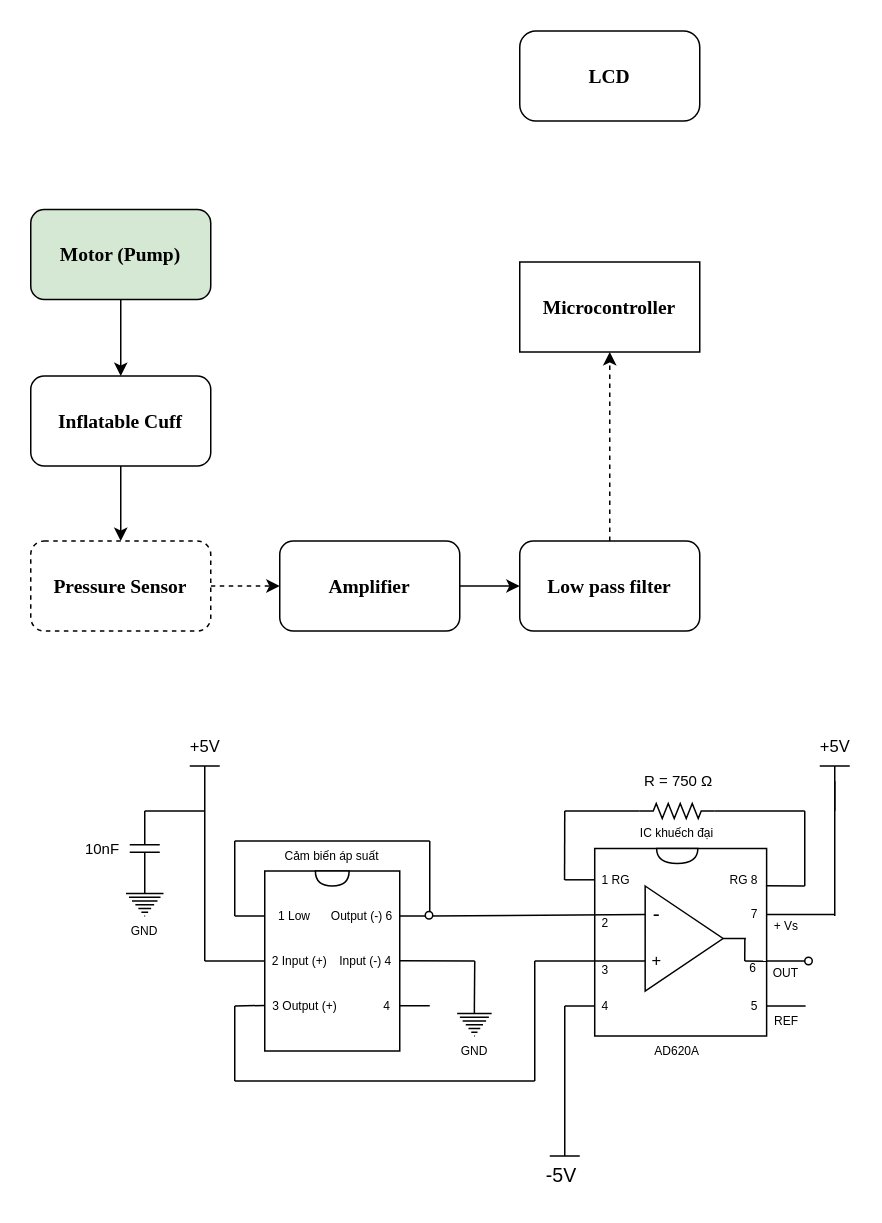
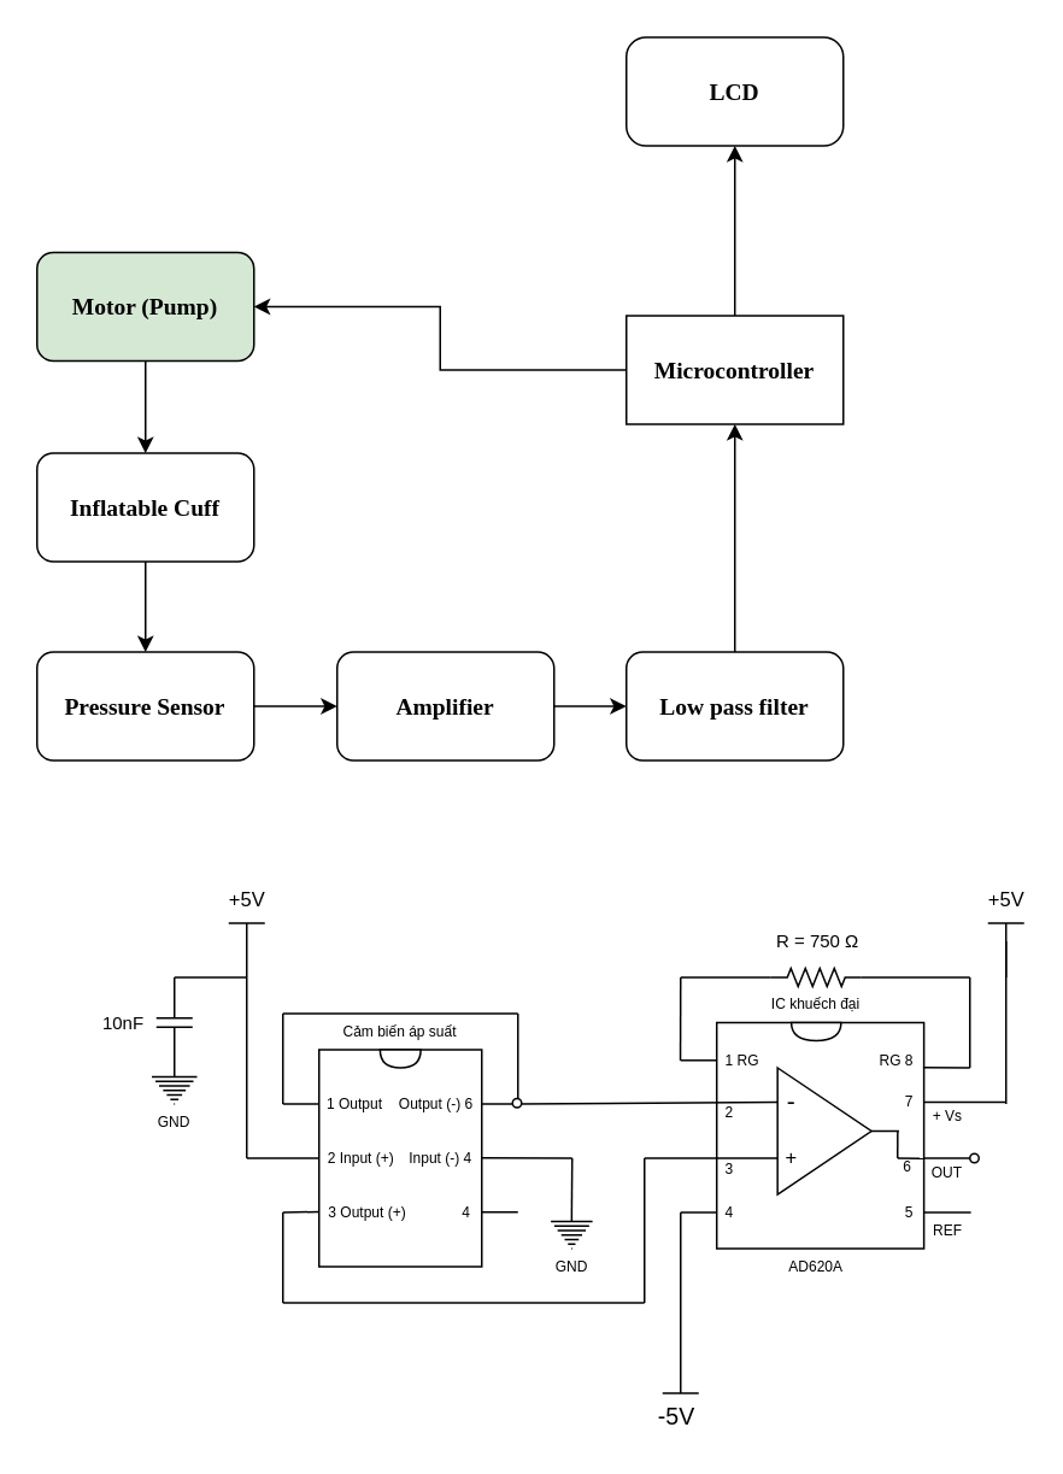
+ <mxCell id="13" value="" style="edgeStyle=orthogonalEdgeStyle;rounded=0;orthogonalLoop=1;jettySize=auto;html=1;fontFamily=Times New Roman;fontSize=13;" edge="1" parent="1" source="15" target="16"><mxGeometry relative="1" as="geometry" /></mxCell>
+ <mxCell id="14" style="edgeStyle=orthogonalEdgeStyle;rounded=0;orthogonalLoop=1;jettySize=auto;html=1;entryX=1;entryY=0.5;entryDx=0;entryDy=0;fontFamily=Times New Roman;fontSize=13;" edge="1" parent="1" source="15" target="4"><mxGeometry relative="1" as="geometry" /></mxCell>
- <mxCell id="11" style="edgeStyle=orthogonalEdgeStyle;rounded=0;orthogonalLoop=1;jettySize=auto;html=1;entryX=0.5;entryY=1;entryDx=0;entryDy=0;fontFamily=Times New Roman;fontSize=13;dashed=1;" edge="1" parent="1" source="12" target="15"><mxGeometry relative="1" as="geometry"><mxPoint x="406" y="210" as="targetPoint" /></mxGeometry></mxCell>
+ <mxCell id="11" style="edgeStyle=orthogonalEdgeStyle;rounded=0;orthogonalLoop=1;jettySize=auto;html=1;entryX=0.5;entryY=1;entryDx=0;entryDy=0;fontFamily=Times New Roman;fontSize=13;" edge="1" parent="1" source="12" target="15"><mxGeometry relative="1" as="geometry"><mxPoint x="406" y="210" as="targetPoint" /></mxGeometry></mxCell>
- <mxCell id="8" value="&lt;p align=&quot;center&quot; class=&quot;MsoNormal&quot; style=&quot;font-size: 13px;&quot;&gt;&lt;b style=&quot;font-size: 13px;&quot;&gt;&lt;span lang=&quot;EN-US&quot; style=&quot;font-size: 13px;&quot;&gt;Pressure Sensor&lt;/span&gt;&lt;/b&gt;&lt;/p&gt;" style="rounded=1;whiteSpace=wrap;html=1;fontFamily=Times New Roman;fontSize=13;dashed=1;" vertex="1" parent="1"><mxGeometry x="20" y="360" width="120" height="60" as="geometry" /></mxCell>
+ <mxCell id="8" value="&lt;p align=&quot;center&quot; class=&quot;MsoNormal&quot; style=&quot;font-size: 13px;&quot;&gt;&lt;b style=&quot;font-size: 13px;&quot;&gt;&lt;span lang=&quot;EN-US&quot; style=&quot;font-size: 13px;&quot;&gt;Pressure Sensor&lt;/span&gt;&lt;/b&gt;&lt;/p&gt;" style="rounded=1;whiteSpace=wrap;html=1;fontFamily=Times New Roman;fontSize=13;" vertex="1" parent="1"><mxGeometry x="20" y="360" width="120" height="60" as="geometry" /></mxCell>
- <mxCell id="7" value="" style="edgeStyle=orthogonalEdgeStyle;rounded=0;orthogonalLoop=1;jettySize=auto;html=1;fontFamily=Times New Roman;fontSize=13;dashed=1;" edge="1" parent="1" source="8" target="10"><mxGeometry relative="1" as="geometry" /></mxCell>
+ <mxCell id="7" value="" style="edgeStyle=orthogonalEdgeStyle;rounded=0;orthogonalLoop=1;jettySize=auto;html=1;fontFamily=Times New Roman;fontSize=13;" edge="1" parent="1" source="8" target="10"><mxGeometry relative="1" as="geometry" /></mxCell>
- <mxCell id="18" value="1 Low" style="text;strokeColor=none;align=center;fillColor=none;html=1;verticalAlign=middle;whiteSpace=wrap;rounded=0;fontSize=8;" vertex="1" parent="1"><mxGeometry x="176" y="600" width="40" height="20" as="geometry" /></mxCell>
+ <mxCell id="18" value="1 Output" style="text;strokeColor=none;align=center;fillColor=none;html=1;verticalAlign=middle;whiteSpace=wrap;rounded=0;fontSize=8;" vertex="1" parent="1"><mxGeometry x="176" y="600" width="40" height="20" as="geometry" /></mxCell>
